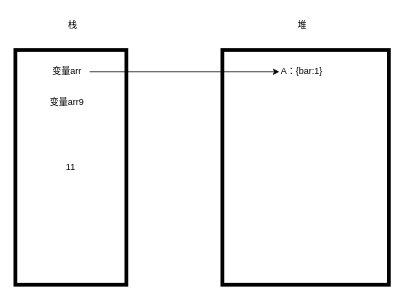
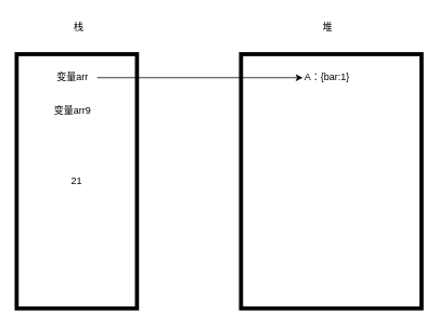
- <mxCell id="2" value="11" style="rounded=0;whiteSpace=wrap;html=1;fillColor=#FFFFFF;strokeWidth=5;strokeColor=#000000;" vertex="1" parent="1"><mxGeometry x="20" y="66" width="148" height="313" as="geometry" /></mxCell>
+ <mxCell id="2" value="21" style="rounded=0;whiteSpace=wrap;html=1;fillColor=#FFFFFF;strokeWidth=5;strokeColor=#000000;" vertex="1" parent="1"><mxGeometry x="20" y="66" width="148" height="313" as="geometry" /></mxCell>
